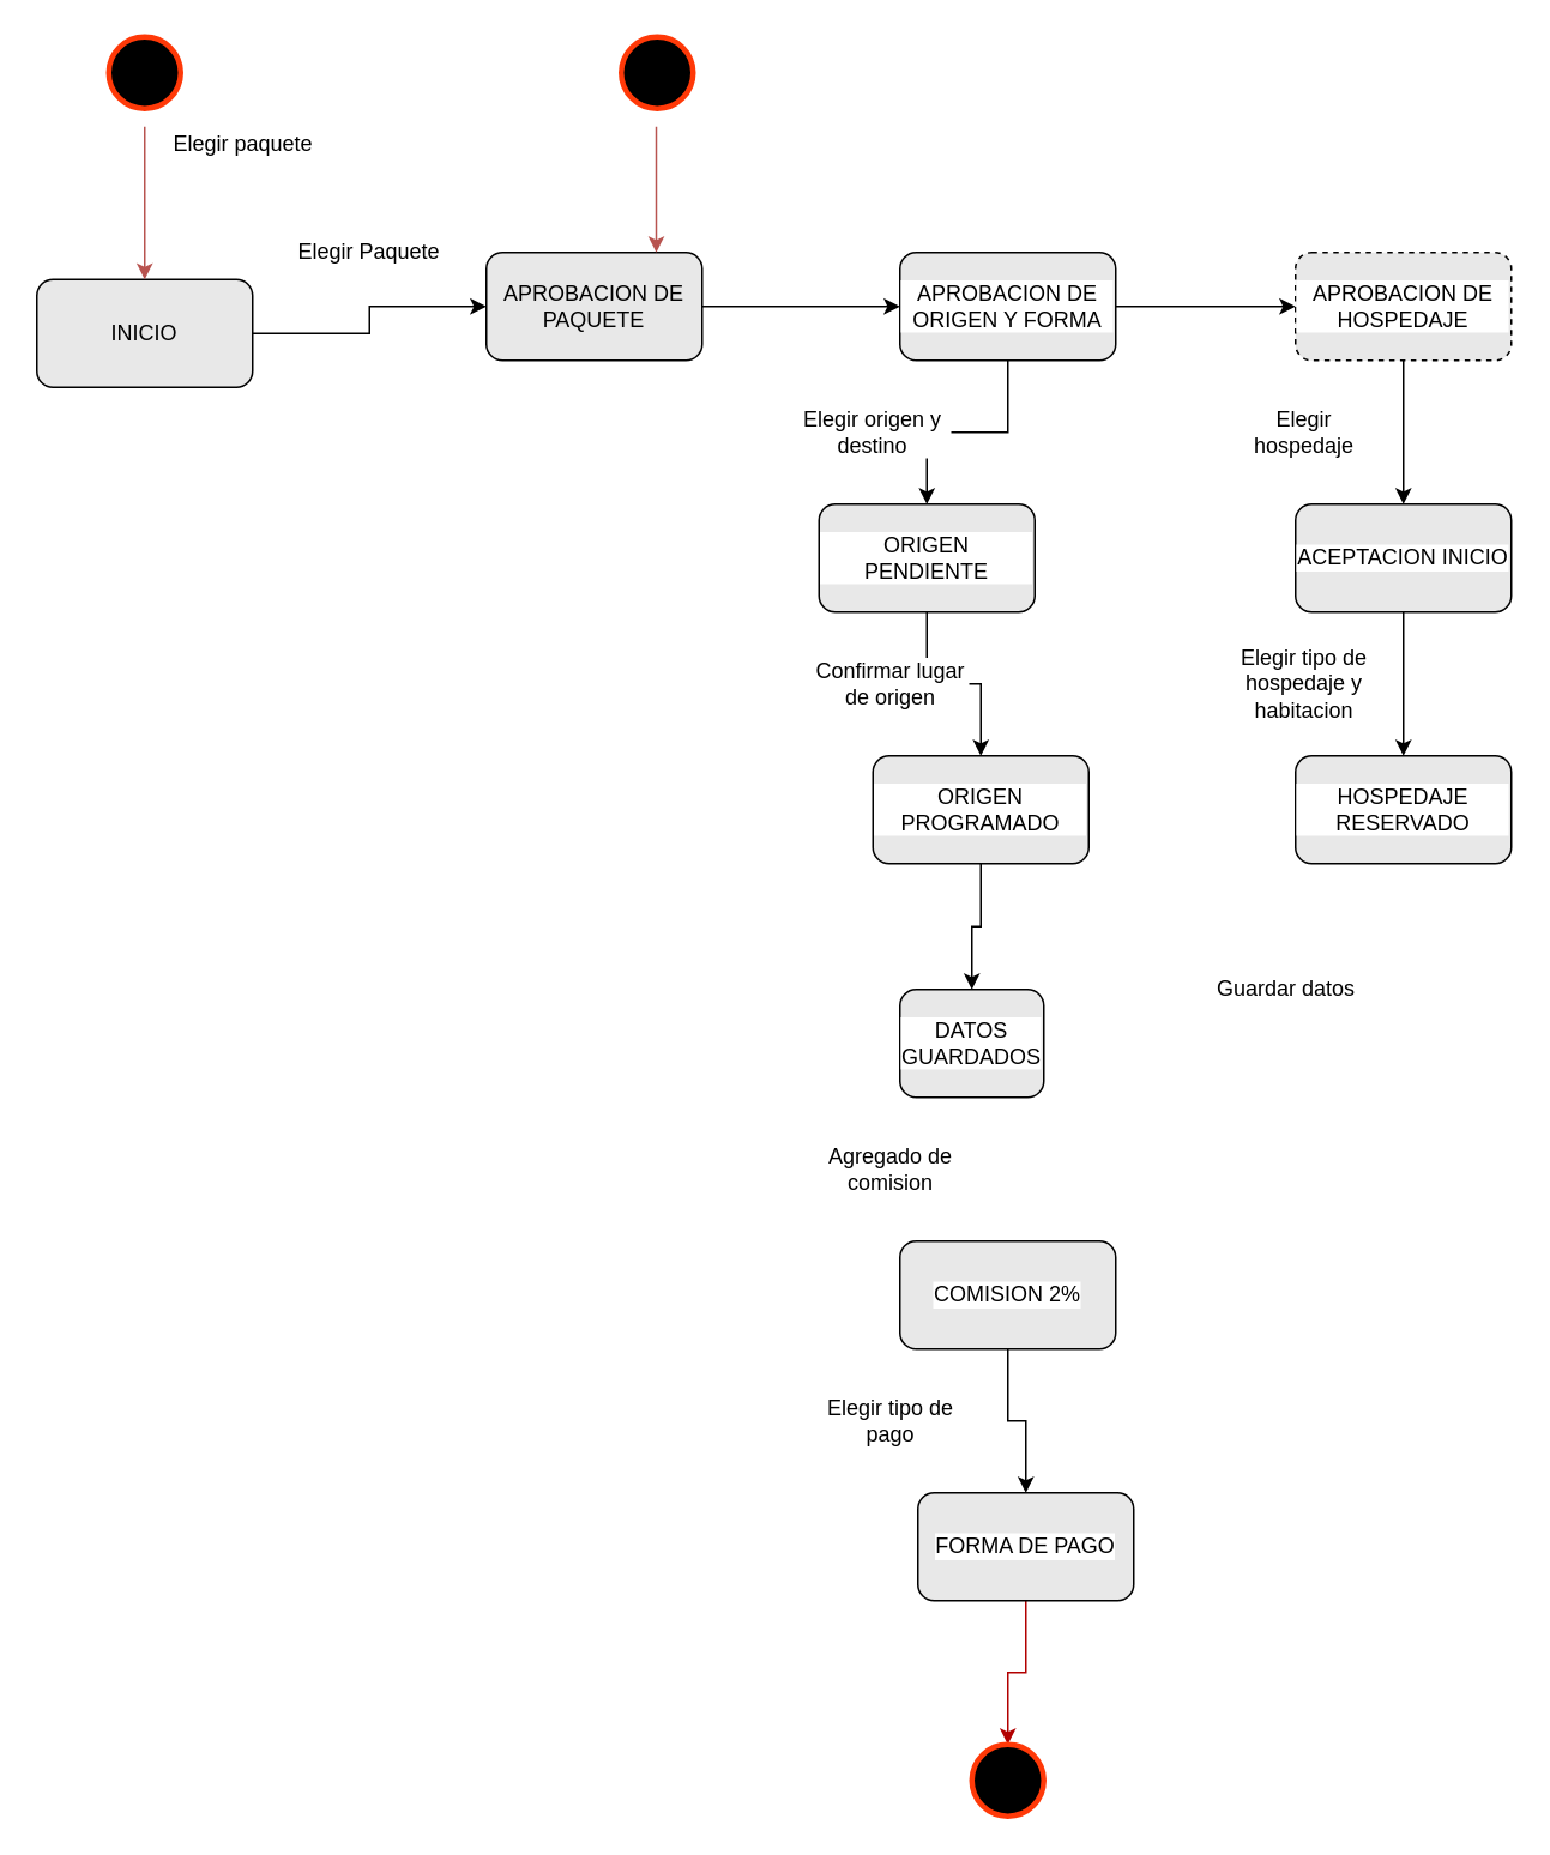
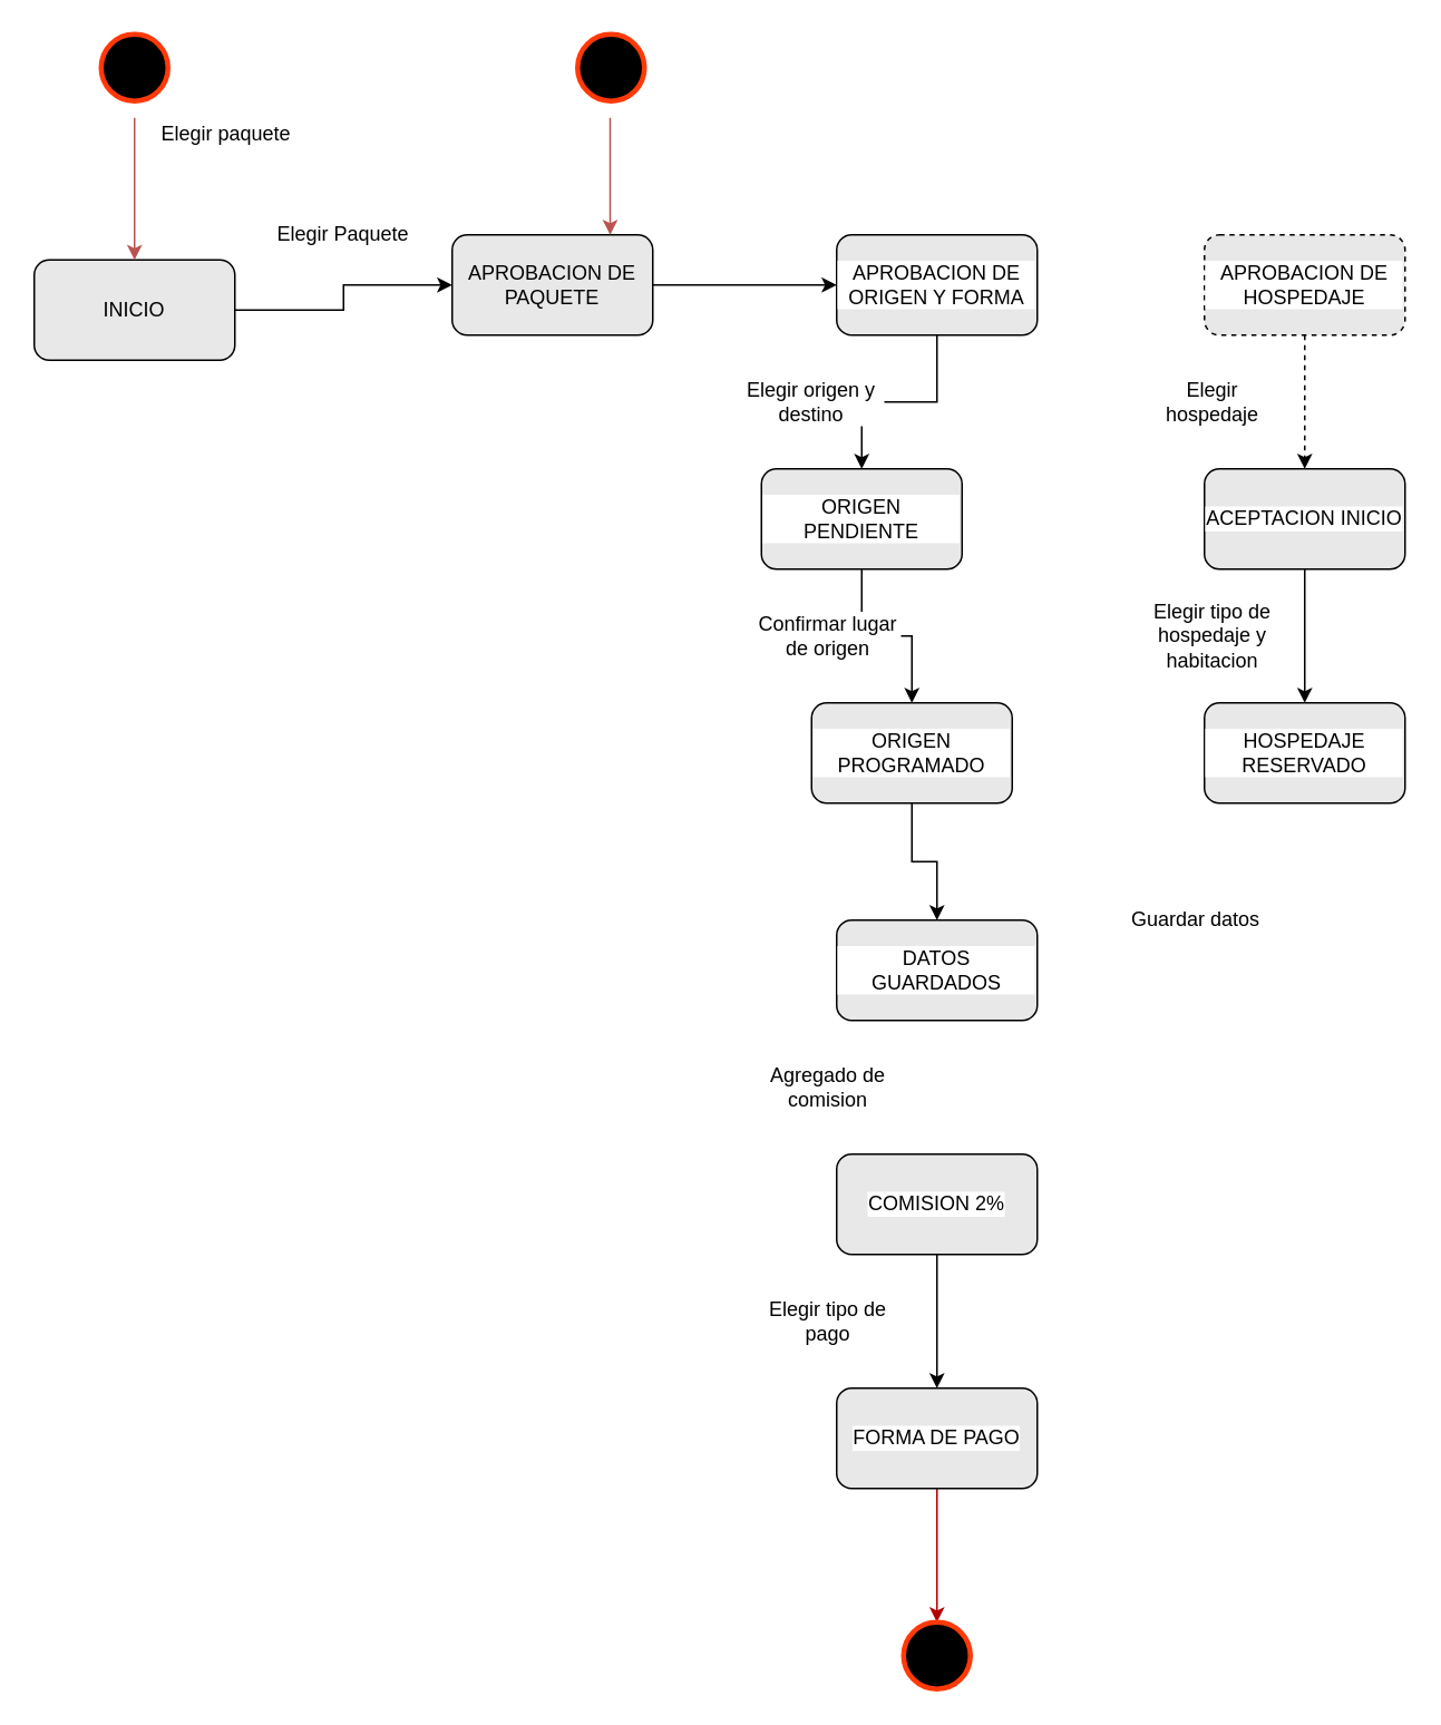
- <mxCell id="10" style="edgeStyle=orthogonalEdgeStyle;rounded=0;orthogonalLoop=1;jettySize=auto;html=1;exitX=1;exitY=0.5;exitDx=0;exitDy=0;entryX=0;entryY=0.5;entryDx=0;entryDy=0;" edge="1" parent="1" source="12" target="14"><mxGeometry relative="1" as="geometry" /></mxCell>
- <mxCell id="13" value="" style="edgeStyle=orthogonalEdgeStyle;rounded=0;orthogonalLoop=1;jettySize=auto;html=1;" edge="1" parent="1" source="14" target="24"><mxGeometry relative="1" as="geometry" /></mxCell>
+ <mxCell id="13" value="" style="edgeStyle=orthogonalEdgeStyle;rounded=0;orthogonalLoop=1;jettySize=auto;html=1;dashed=1;" edge="1" parent="1" source="14" target="24"><mxGeometry relative="1" as="geometry" /></mxCell>
- <mxCell id="22" value="DATOS GUARDADOS" style="rounded=1;whiteSpace=wrap;html=1;fillColor=#E8E8E8;labelBackgroundColor=#FFFFFF;" vertex="1" parent="1"><mxGeometry x="500" y="550" width="80" height="60" as="geometry" /></mxCell>
+ <mxCell id="22" value="DATOS GUARDADOS" style="rounded=1;whiteSpace=wrap;html=1;fillColor=#E8E8E8;labelBackgroundColor=#FFFFFF;" vertex="1" parent="1"><mxGeometry x="500" y="550" width="120" height="60" as="geometry" /></mxCell>
- <mxCell id="35" value="FORMA DE PAGO" style="rounded=1;whiteSpace=wrap;html=1;fillColor=#E8E8E8;labelBackgroundColor=#FFFFFF;" vertex="1" parent="1"><mxGeometry x="510" y="830" width="120" height="60" as="geometry" /></mxCell>
+ <mxCell id="35" value="FORMA DE PAGO" style="rounded=1;whiteSpace=wrap;html=1;fillColor=#E8E8E8;labelBackgroundColor=#FFFFFF;" vertex="1" parent="1"><mxGeometry x="500" y="830" width="120" height="60" as="geometry" /></mxCell>
